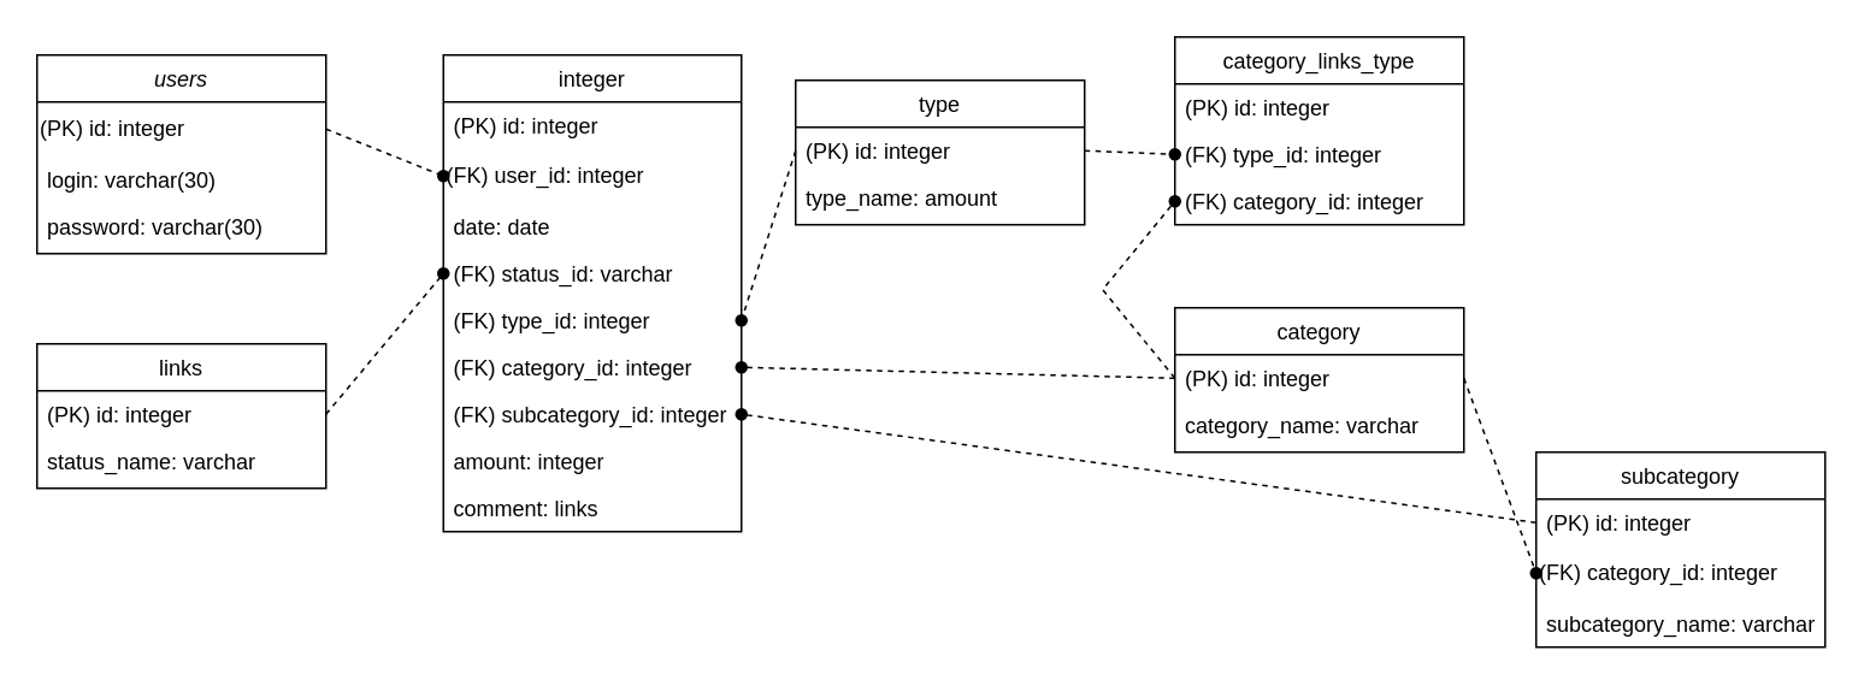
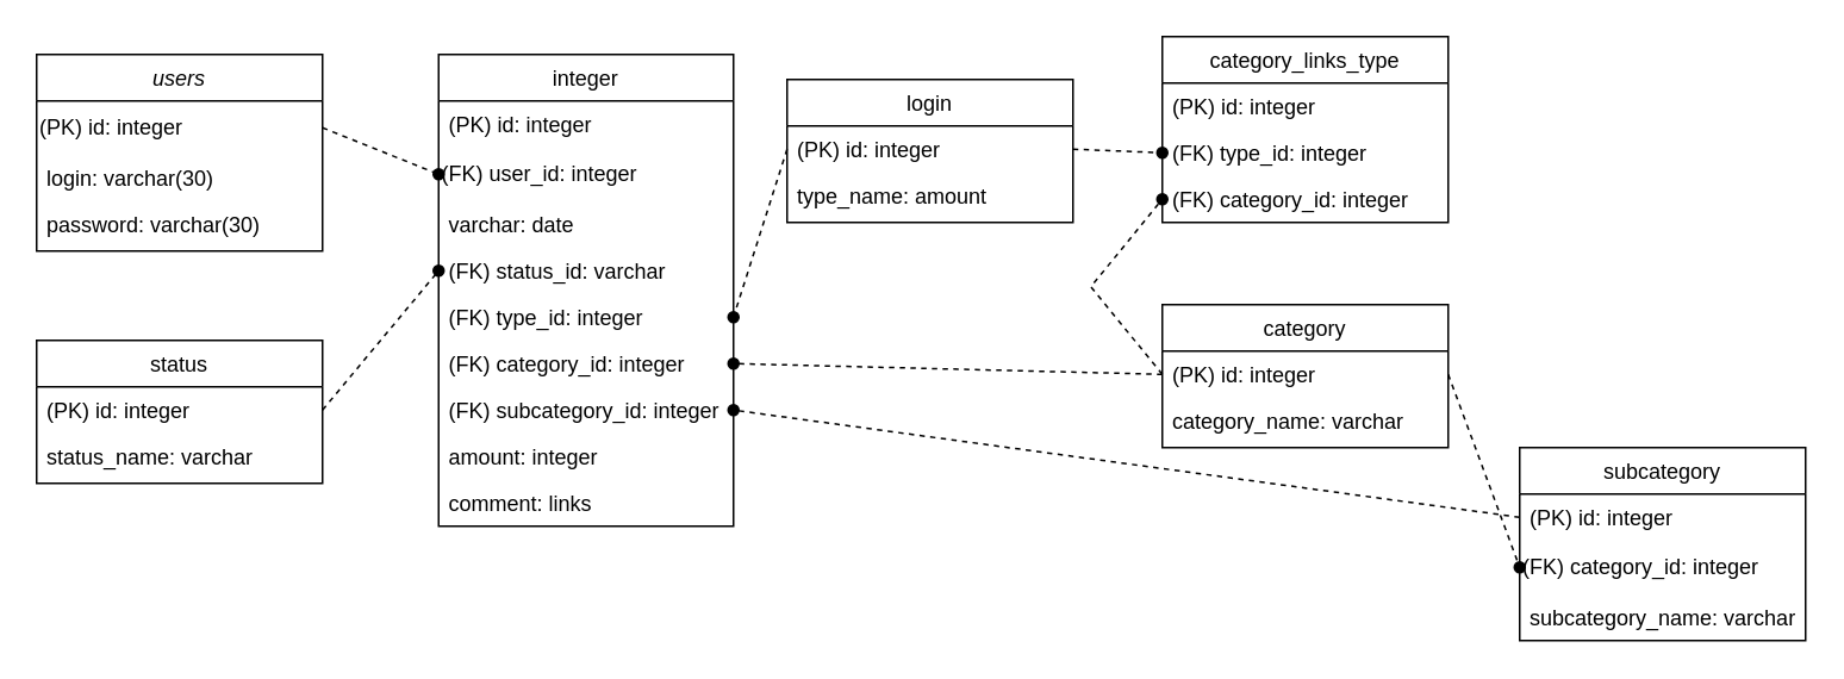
- <mxCell id="20" value="type" style="swimlane;fontStyle=0;align=center;verticalAlign=top;childLayout=stackLayout;horizontal=1;startSize=26;horizontalStack=0;resizeParent=1;resizeLast=0;collapsible=1;marginBottom=0;rounded=0;shadow=0;strokeWidth=1;" vertex="1" parent="1"><mxGeometry x="440" y="44" width="160" height="80" as="geometry"><mxRectangle x="550" y="140" width="160" height="26" as="alternateBounds" /></mxGeometry></mxCell>
+ <mxCell id="20" value="login" style="swimlane;fontStyle=0;align=center;verticalAlign=top;childLayout=stackLayout;horizontal=1;startSize=26;horizontalStack=0;resizeParent=1;resizeLast=0;collapsible=1;marginBottom=0;rounded=0;shadow=0;strokeWidth=1;" vertex="1" parent="1"><mxGeometry x="440" y="44" width="160" height="80" as="geometry"><mxRectangle x="550" y="140" width="160" height="26" as="alternateBounds" /></mxGeometry></mxCell>
- <mxCell id="9" value="date: date" style="text;align=left;verticalAlign=top;spacingLeft=4;spacingRight=4;overflow=hidden;rotatable=0;points=[[0,0.5],[1,0.5]];portConstraint=eastwest;rounded=0;shadow=0;html=0;" vertex="1" parent="6"><mxGeometry y="82" width="165" height="26" as="geometry" /></mxCell>
+ <mxCell id="9" value="varchar: date" style="text;align=left;verticalAlign=top;spacingLeft=4;spacingRight=4;overflow=hidden;rotatable=0;points=[[0,0.5],[1,0.5]];portConstraint=eastwest;rounded=0;shadow=0;html=0;" vertex="1" parent="6"><mxGeometry y="82" width="165" height="26" as="geometry" /></mxCell>
- <mxCell id="28" value="links" style="swimlane;fontStyle=0;align=center;verticalAlign=top;childLayout=stackLayout;horizontal=1;startSize=26;horizontalStack=0;resizeParent=1;resizeLast=0;collapsible=1;marginBottom=0;rounded=0;shadow=0;strokeWidth=1;" vertex="1" parent="1"><mxGeometry x="20" y="190" width="160" height="80" as="geometry"><mxRectangle x="550" y="140" width="160" height="26" as="alternateBounds" /></mxGeometry></mxCell>
+ <mxCell id="28" value="status" style="swimlane;fontStyle=0;align=center;verticalAlign=top;childLayout=stackLayout;horizontal=1;startSize=26;horizontalStack=0;resizeParent=1;resizeLast=0;collapsible=1;marginBottom=0;rounded=0;shadow=0;strokeWidth=1;" vertex="1" parent="1"><mxGeometry x="20" y="190" width="160" height="80" as="geometry"><mxRectangle x="550" y="140" width="160" height="26" as="alternateBounds" /></mxGeometry></mxCell>
